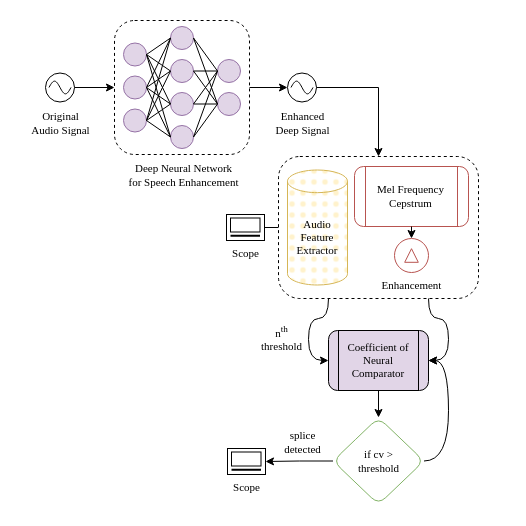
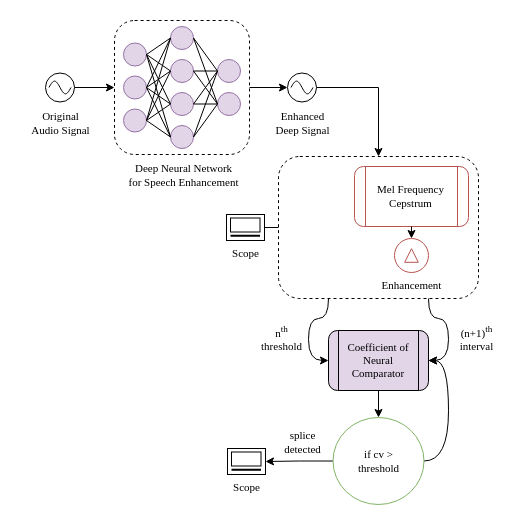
- <mxCell id="50" value="Audio&lt;br style=&quot;font-size: 11px;&quot;&gt;Feature&lt;br style=&quot;font-size: 11px;&quot;&gt;Extractor" style="shape=cylinder3;whiteSpace=wrap;html=1;boundedLbl=1;backgroundOutline=1;size=11.333;rounded=1;strokeColor=#d6b656;fillColor=#fff2cc;fontFamily=Bahnschrift;fontSize=11;labelBorderColor=none;labelBackgroundColor=none;shadow=0;sketch=0;gradientColor=none;fillStyle=dots;" parent="1" vertex="1"><mxGeometry x="287" y="169.5" width="60" height="115" as="geometry" /></mxCell>
+ <mxCell id="58" value="(n+1)&lt;sup&gt;th&lt;br&gt;&lt;/sup&gt;interval" style="text;html=1;align=center;verticalAlign=middle;resizable=0;points=[];autosize=1;strokeColor=none;fillColor=none;fontSize=11;fontFamily=Bahnschrift;" parent="1" vertex="1"><mxGeometry x="447.5" y="317.5" width="56" height="41" as="geometry" /></mxCell>
- <mxCell id="61" value="if cv &amp;gt;&lt;br&gt;threshold" style="rhombus;whiteSpace=wrap;html=1;rounded=1;shadow=0;glass=0;labelBackgroundColor=none;labelBorderColor=none;sketch=0;fillStyle=auto;strokeColor=#82b366;fontFamily=Bahnschrift;fontSize=11;fillColor=none;" parent="1" vertex="1"><mxGeometry x="332.5" y="417" width="91" height="87" as="geometry" /></mxCell>
+ <mxCell id="61" value="if cv &amp;gt;&lt;br&gt;threshold" style="ellipse;whiteSpace=wrap;html=1;shadow=0;glass=0;labelBackgroundColor=none;labelBorderColor=none;sketch=0;fillStyle=auto;strokeColor=#82b366;fontFamily=Bahnschrift;fontSize=11;fillColor=none;" parent="1" vertex="1"><mxGeometry x="332.5" y="417" width="91" height="87" as="geometry" /></mxCell>
